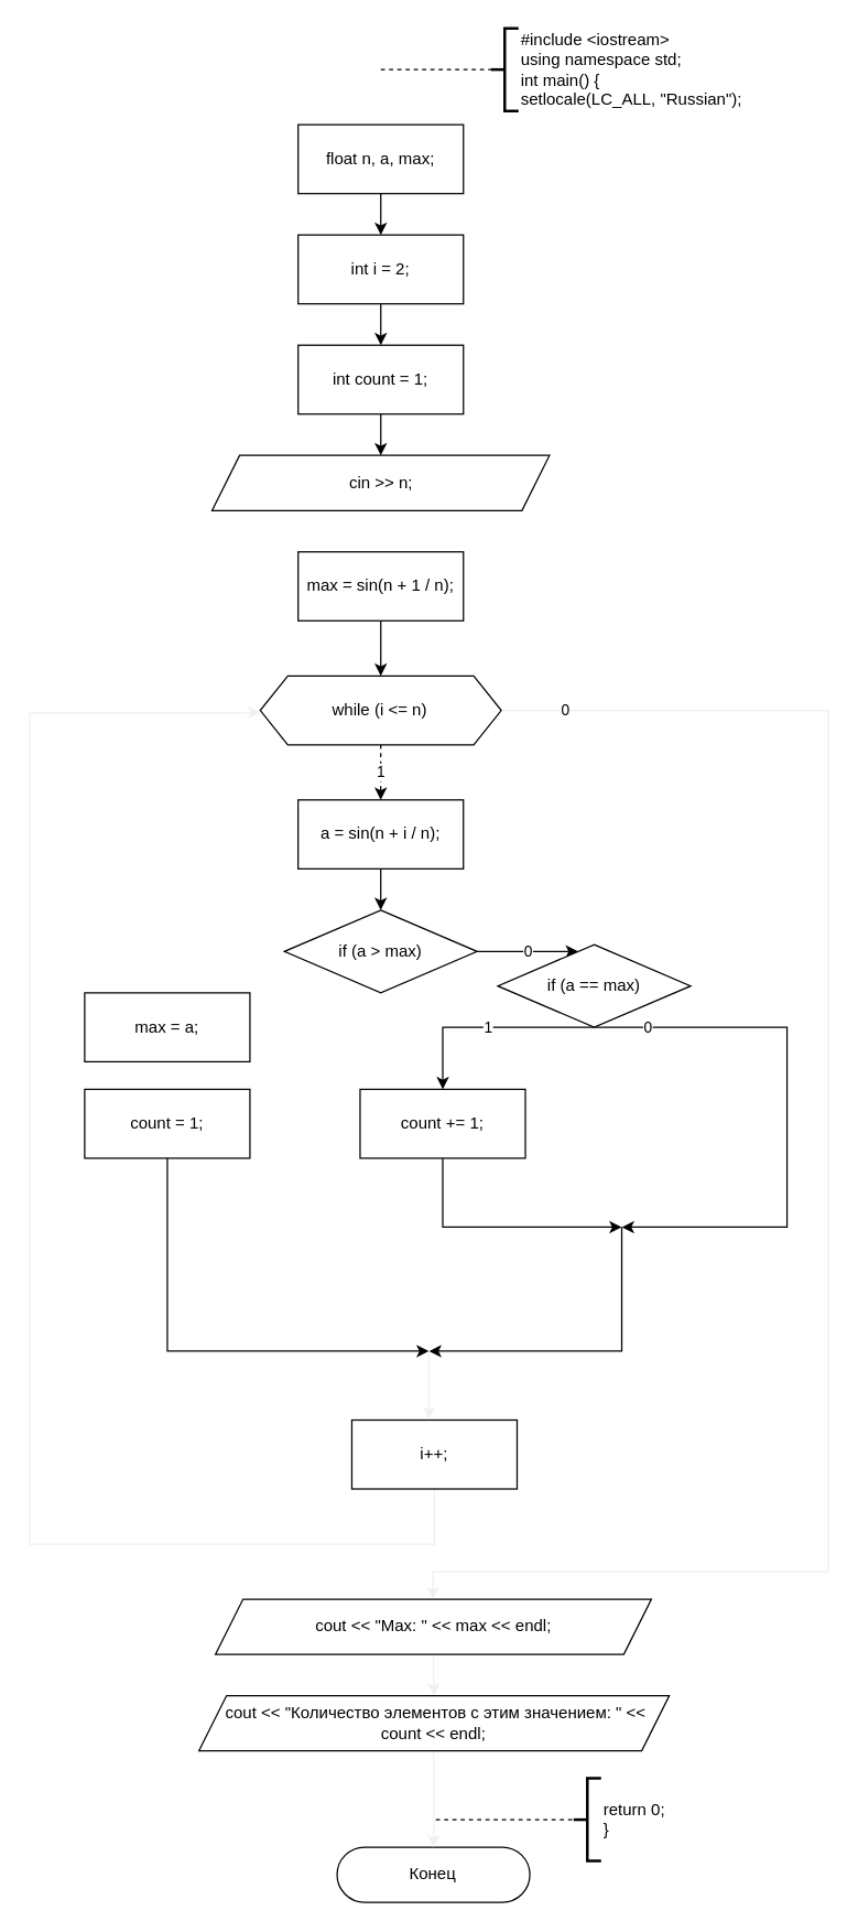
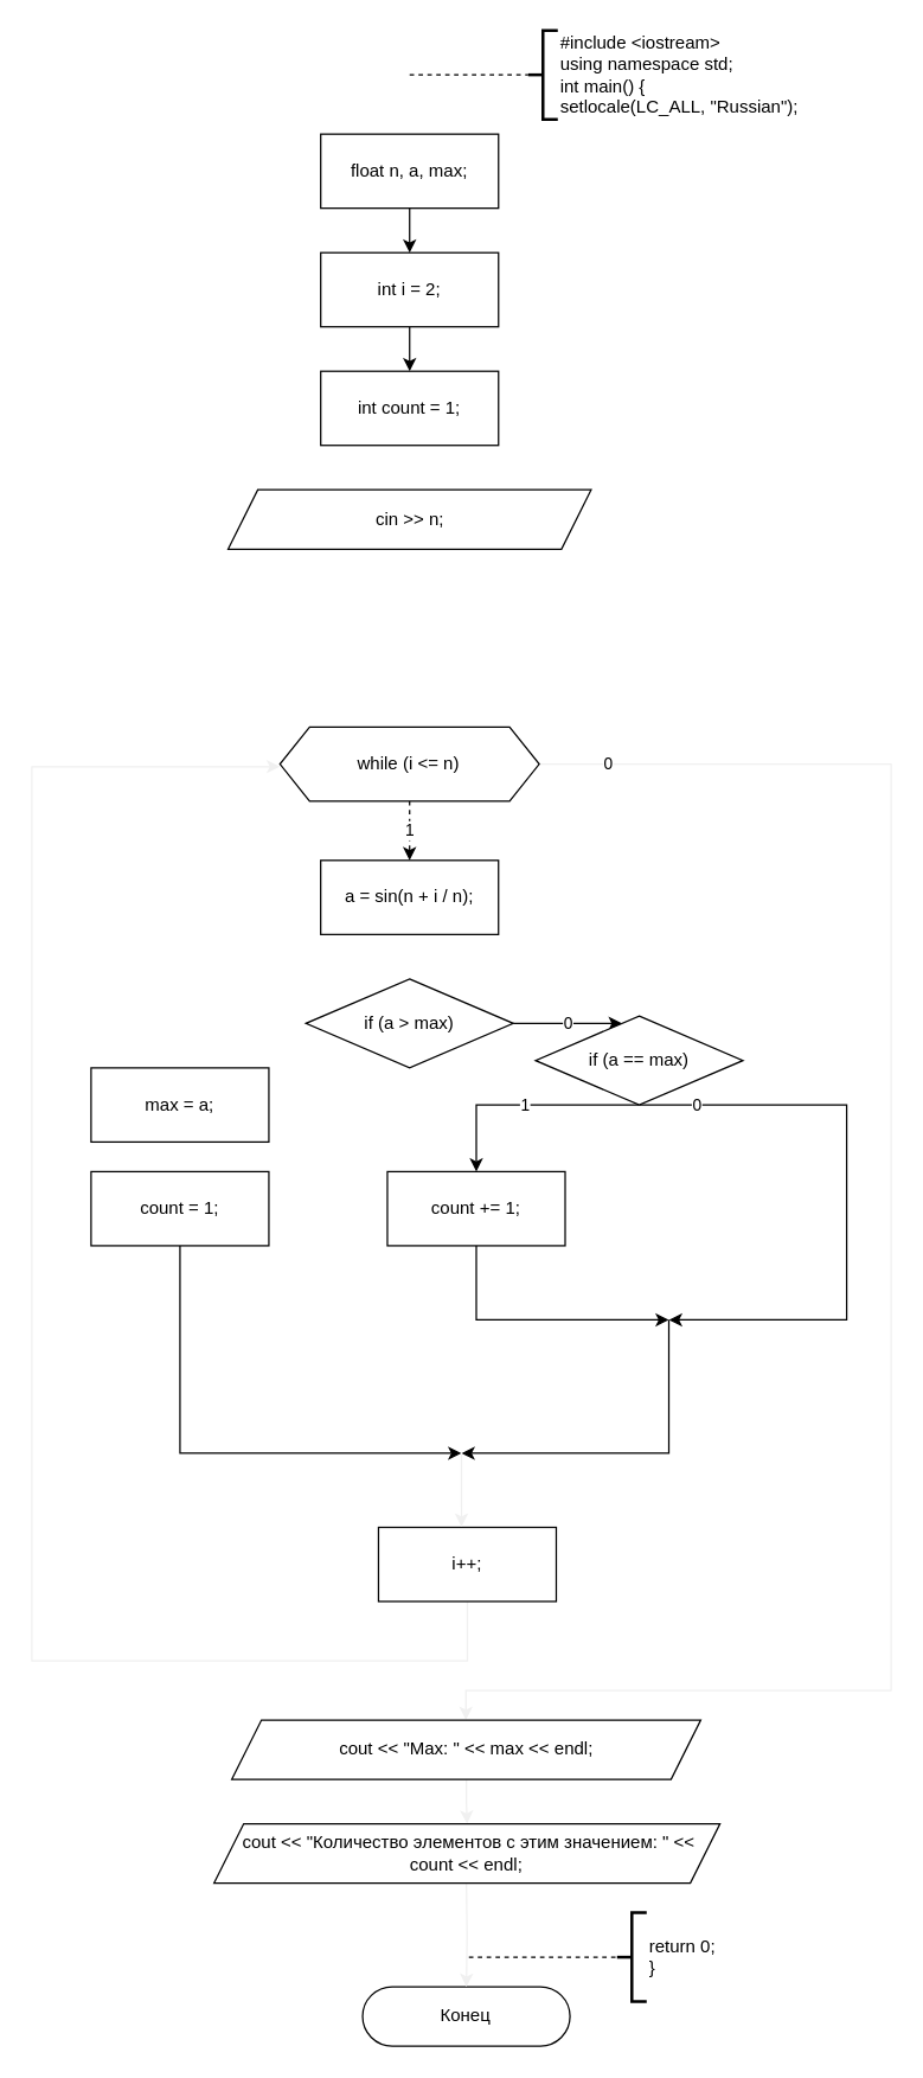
- <mxCell id="12" style="edgeStyle=none;html=1;" parent="1" source="13" target="11" edge="1"><mxGeometry relative="1" as="geometry" /></mxCell>
- <mxCell id="18" value="max = sin(n + 1 / n);" style="rounded=0;whiteSpace=wrap;html=1;" parent="1" vertex="1"><mxGeometry x="216" y="400" width="120" height="50" as="geometry" /></mxCell>
- <mxCell id="17" value="" style="edgeStyle=orthogonalEdgeStyle;rounded=0;html=1;" parent="1" source="18" target="16" edge="1"><mxGeometry relative="1" as="geometry" /></mxCell>
- <mxCell id="21" value="" style="edgeStyle=orthogonalEdgeStyle;rounded=0;html=1;" parent="1" source="22" target="20" edge="1"><mxGeometry relative="1" as="geometry" /></mxCell>
